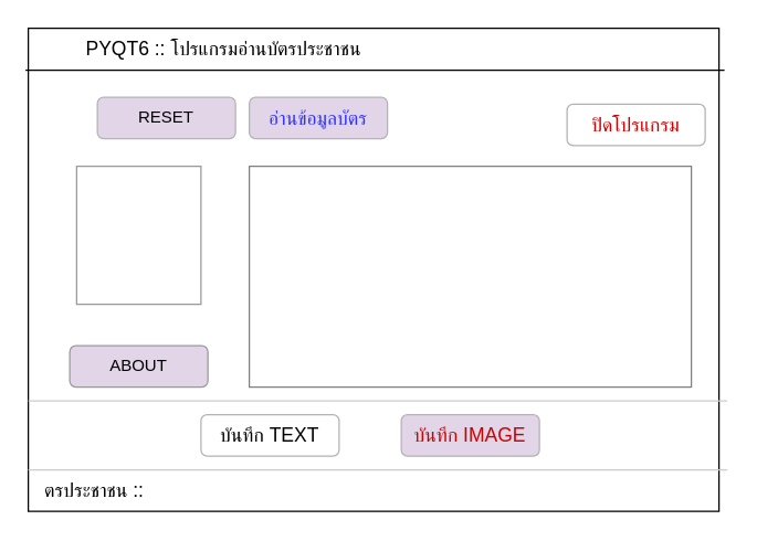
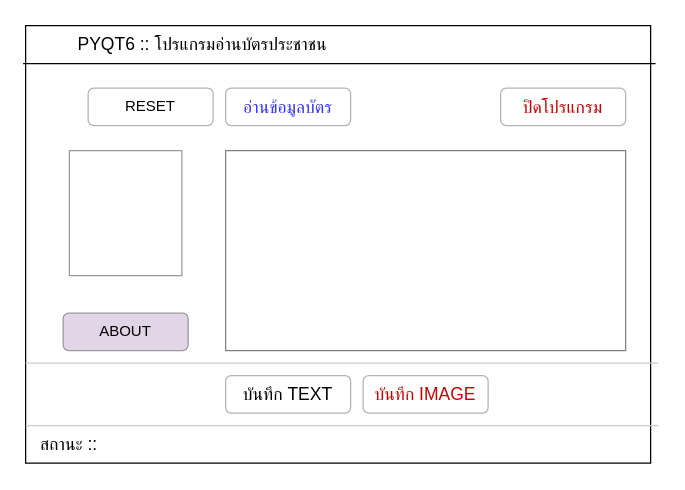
- <mxCell id="5" value="&lt;font color=&quot;#000000&quot;&gt;RESET&lt;/font&gt;" style="rounded=1;whiteSpace=wrap;html=1;strokeColor=#B3B3B3;fillColor=#e1d5e7;" vertex="1" parent="1"><mxGeometry x="70" y="70" width="100" height="30" as="geometry" /></mxCell>
+ <mxCell id="5" value="&lt;font color=&quot;#000000&quot;&gt;RESET&lt;/font&gt;" style="rounded=1;whiteSpace=wrap;html=1;strokeColor=#B3B3B3;fillColor=#FFFFFF;" vertex="1" parent="1"><mxGeometry x="70" y="70" width="100" height="30" as="geometry" /></mxCell>
- <mxCell id="6" value="อ่านข้อมูลบัตร" style="rounded=1;whiteSpace=wrap;html=1;strokeColor=#B3B3B3;fillColor=#e1d5e7;fontColor=#3333FF;fontSize=14;" vertex="1" parent="1"><mxGeometry x="180" y="70" width="100" height="30" as="geometry" /></mxCell>
+ <mxCell id="6" value="อ่านข้อมูลบัตร" style="rounded=1;whiteSpace=wrap;html=1;strokeColor=#B3B3B3;fillColor=#FFFFFF;fontColor=#3333FF;fontSize=14;" vertex="1" parent="1"><mxGeometry x="180" y="70" width="100" height="30" as="geometry" /></mxCell>
- <mxCell id="7" value="&lt;font style=&quot;font-size: 14px;&quot; color=&quot;#cc0000&quot;&gt;ปิดโปรแกรม&lt;/font&gt;" style="rounded=1;whiteSpace=wrap;html=1;strokeColor=#B3B3B3;fillColor=#FFFFFF;" vertex="1" parent="1"><mxGeometry x="410" y="75" width="100" height="30" as="geometry" /></mxCell>
+ <mxCell id="7" value="&lt;font style=&quot;font-size: 14px;&quot; color=&quot;#cc0000&quot;&gt;ปิดโปรแกรม&lt;/font&gt;" style="rounded=1;whiteSpace=wrap;html=1;strokeColor=#B3B3B3;fillColor=#FFFFFF;" vertex="1" parent="1"><mxGeometry x="400" y="70" width="100" height="30" as="geometry" /></mxCell>
- <mxCell id="11" value="&lt;font style=&quot;font-size: 14px;&quot; color=&quot;#000000&quot;&gt;บันทึก TEXT&lt;/font&gt;" style="rounded=1;whiteSpace=wrap;html=1;strokeColor=#B3B3B3;fillColor=#FFFFFF;" vertex="1" parent="1"><mxGeometry x="145" y="300" width="100" height="30" as="geometry" /></mxCell>
+ <mxCell id="11" value="&lt;font style=&quot;font-size: 14px;&quot; color=&quot;#000000&quot;&gt;บันทึก TEXT&lt;/font&gt;" style="rounded=1;whiteSpace=wrap;html=1;strokeColor=#B3B3B3;fillColor=#FFFFFF;" vertex="1" parent="1"><mxGeometry x="180" y="300" width="100" height="30" as="geometry" /></mxCell>
- <mxCell id="12" value="&lt;font color=&quot;#cc0000&quot; style=&quot;font-size: 14px;&quot;&gt;บันทึก IMAGE&lt;/font&gt;" style="rounded=1;whiteSpace=wrap;html=1;strokeColor=#B3B3B3;fillColor=#e1d5e7;" vertex="1" parent="1"><mxGeometry x="290" y="300" width="100" height="30" as="geometry" /></mxCell>
+ <mxCell id="12" value="&lt;font color=&quot;#cc0000&quot; style=&quot;font-size: 14px;&quot;&gt;บันทึก IMAGE&lt;/font&gt;" style="rounded=1;whiteSpace=wrap;html=1;strokeColor=#B3B3B3;fillColor=#FFFFFF;" vertex="1" parent="1"><mxGeometry x="290" y="300" width="100" height="30" as="geometry" /></mxCell>
- <mxCell id="15" value="ตรประชาชน ::" style="text;html=1;strokeColor=none;fillColor=none;align=left;verticalAlign=middle;whiteSpace=wrap;rounded=0;fontSize=14;fontColor=#000000;" vertex="1" parent="1"><mxGeometry x="30" y="340" width="250" height="30" as="geometry" /></mxCell>
+ <mxCell id="15" value="สถานะ ::" style="text;html=1;strokeColor=none;fillColor=none;align=left;verticalAlign=middle;whiteSpace=wrap;rounded=0;fontSize=14;fontColor=#000000;" vertex="1" parent="1"><mxGeometry x="30" y="340" width="250" height="30" as="geometry" /></mxCell>
